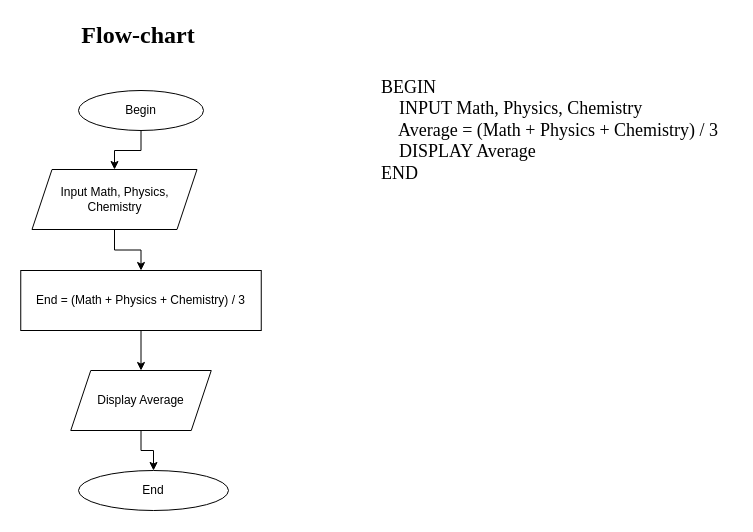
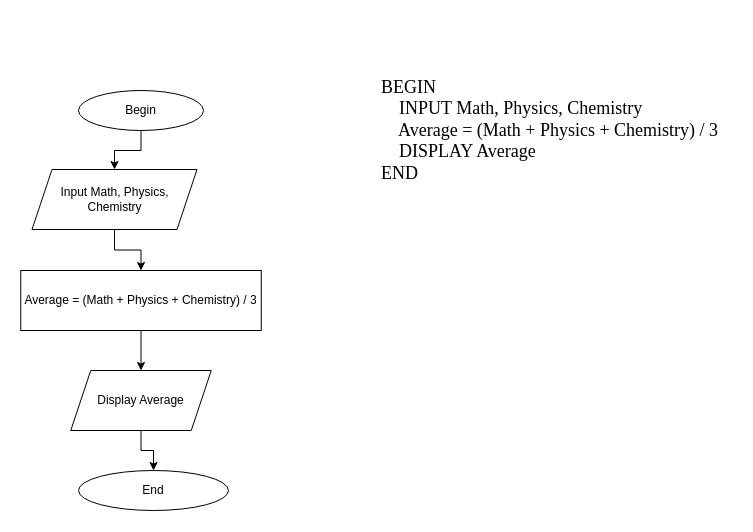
- <mxCell id="2" value="Flow-chart" style="text;html=1;align=center;verticalAlign=middle;whiteSpace=wrap;rounded=0;fontStyle=1;fontFamily=Times New Roman;fontSize=24;labelPosition=center;verticalLabelPosition=middle;" vertex="1" parent="1"><mxGeometry x="43" y="20" width="190" height="30" as="geometry" /></mxCell>
- <mxCell id="11" value="End = (Math + Physics + Chemistry) / 3" style="rounded=0;whiteSpace=wrap;html=1;" vertex="1" parent="1"><mxGeometry x="20.25" y="270" width="240.5" height="60" as="geometry" /></mxCell>
+ <mxCell id="11" value="Average = (Math + Physics + Chemistry) / 3" style="rounded=0;whiteSpace=wrap;html=1;" vertex="1" parent="1"><mxGeometry x="20.25" y="270" width="240.5" height="60" as="geometry" /></mxCell>
